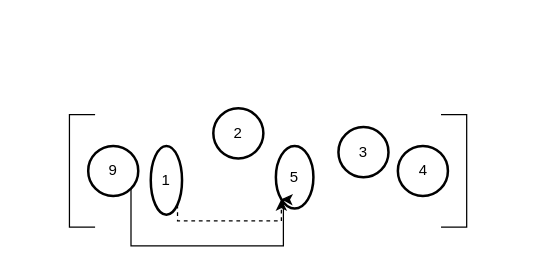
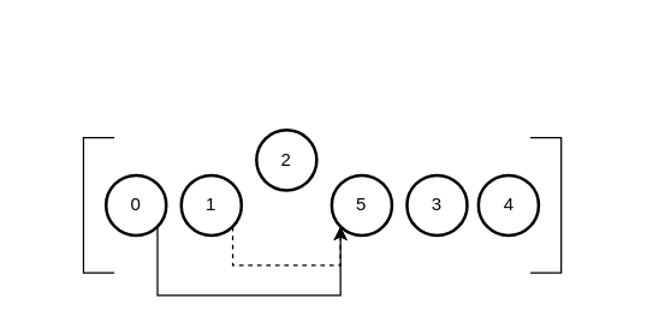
- <mxCell id="6" value="3" style="strokeWidth=2;html=1;shape=mxgraph.flowchart.start_2;whiteSpace=wrap;" vertex="1" parent="1"><mxGeometry x="270" y="101" width="40" height="40" as="geometry" /></mxCell>
+ <mxCell id="6" value="3" style="strokeWidth=2;html=1;shape=mxgraph.flowchart.start_2;whiteSpace=wrap;" vertex="1" parent="1"><mxGeometry x="270" y="116" width="40" height="40" as="geometry" /></mxCell>
- <mxCell id="11" value="9" style="strokeWidth=2;html=1;shape=mxgraph.flowchart.start_2;whiteSpace=wrap;" vertex="1" parent="1"><mxGeometry x="70" y="116" width="40" height="40" as="geometry" /></mxCell>
+ <mxCell id="11" value="0" style="strokeWidth=2;html=1;shape=mxgraph.flowchart.start_2;whiteSpace=wrap;" vertex="1" parent="1"><mxGeometry x="70" y="116" width="40" height="40" as="geometry" /></mxCell>
- <mxCell id="9" value="5" style="strokeWidth=2;html=1;shape=mxgraph.flowchart.start_2;whiteSpace=wrap;" vertex="1" parent="1"><mxGeometry x="220" y="116" width="30" height="50" as="geometry" /></mxCell>
+ <mxCell id="9" value="5" style="strokeWidth=2;html=1;shape=mxgraph.flowchart.start_2;whiteSpace=wrap;" vertex="1" parent="1"><mxGeometry x="220" y="116" width="40" height="40" as="geometry" /></mxCell>
- <mxCell id="4" value="1" style="strokeWidth=2;html=1;shape=mxgraph.flowchart.start_2;whiteSpace=wrap;" vertex="1" parent="1"><mxGeometry x="120" y="116" width="25" height="55" as="geometry" /></mxCell>
+ <mxCell id="4" value="1" style="strokeWidth=2;html=1;shape=mxgraph.flowchart.start_2;whiteSpace=wrap;" vertex="1" parent="1"><mxGeometry x="120" y="116" width="40" height="40" as="geometry" /></mxCell>
